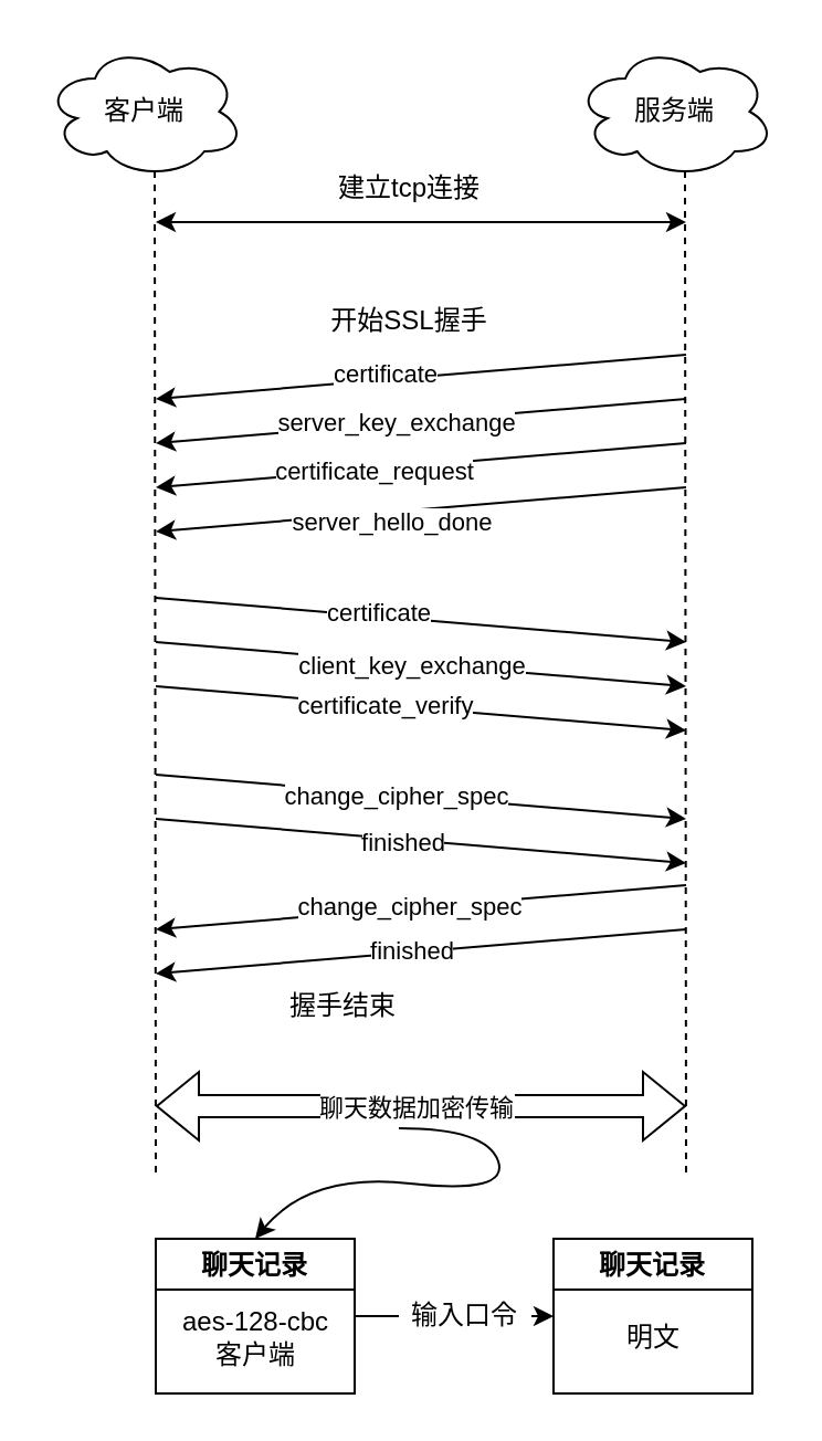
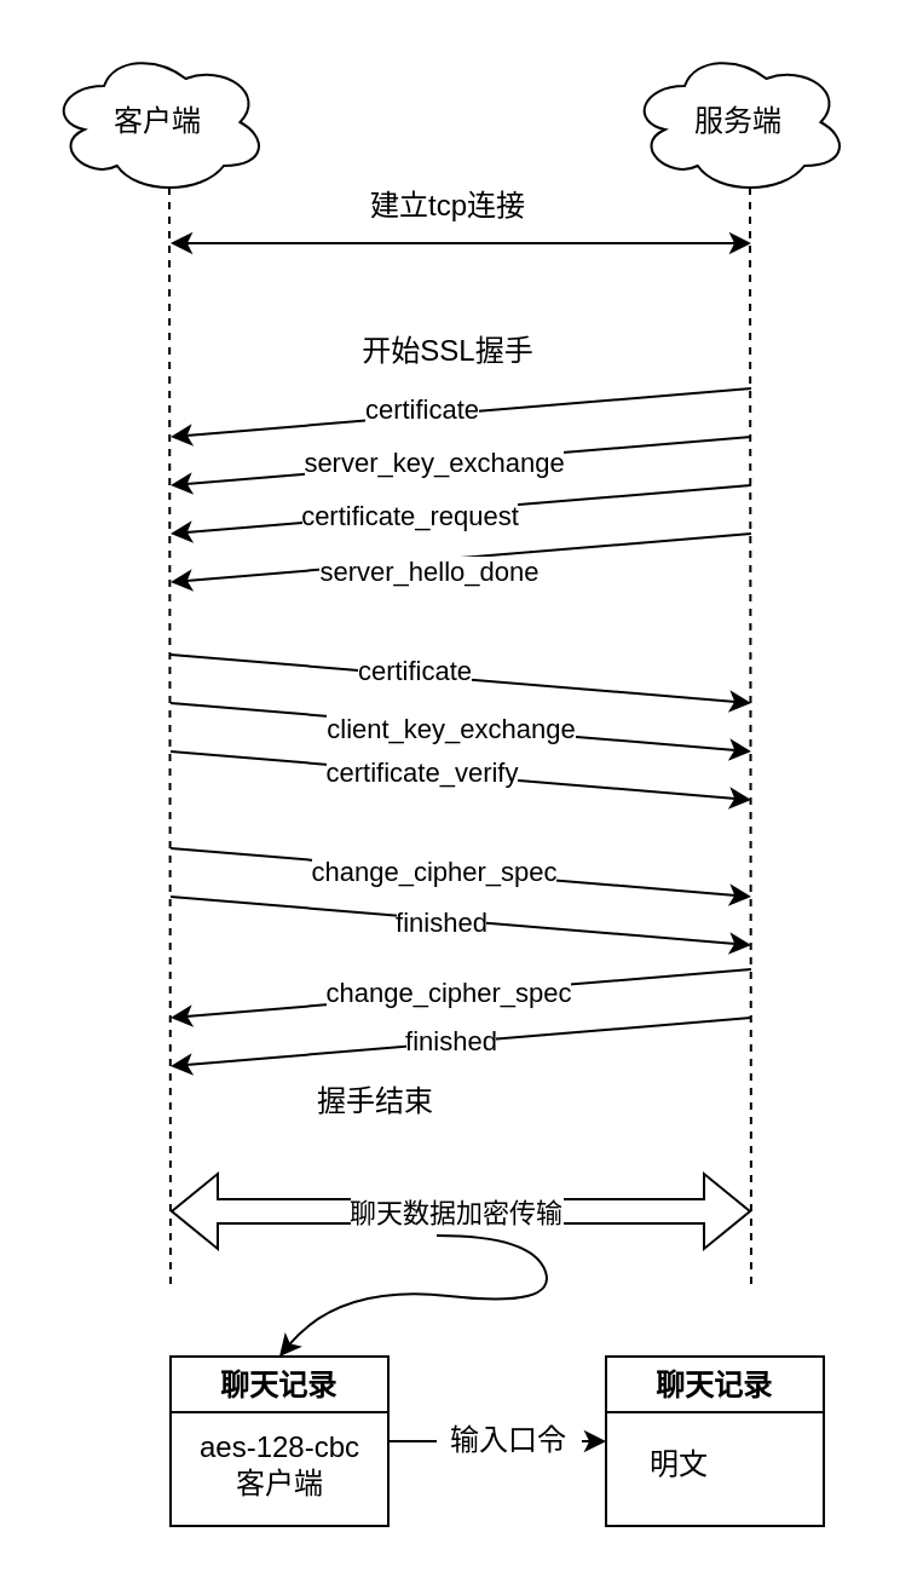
- <mxCell id="38" value="明文" style="text;html=1;align=center;verticalAlign=middle;resizable=0;points=[];autosize=1;strokeColor=none;fillColor=none;" vertex="1" parent="37"><mxGeometry x="25" y="35" width="40" height="20" as="geometry" /></mxCell>
+ <mxCell id="38" value="明文" style="text;html=1;align=center;verticalAlign=middle;resizable=0;points=[];autosize=1;strokeColor=none;fillColor=none;" vertex="1" parent="37"><mxGeometry x="10" y="35" width="40" height="20" as="geometry" /></mxCell>
